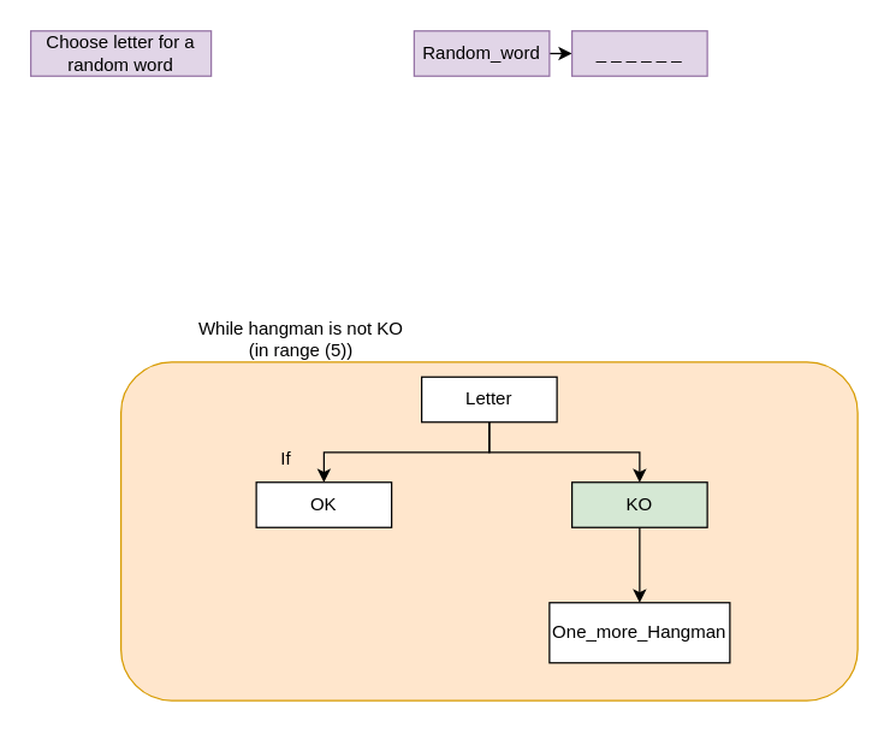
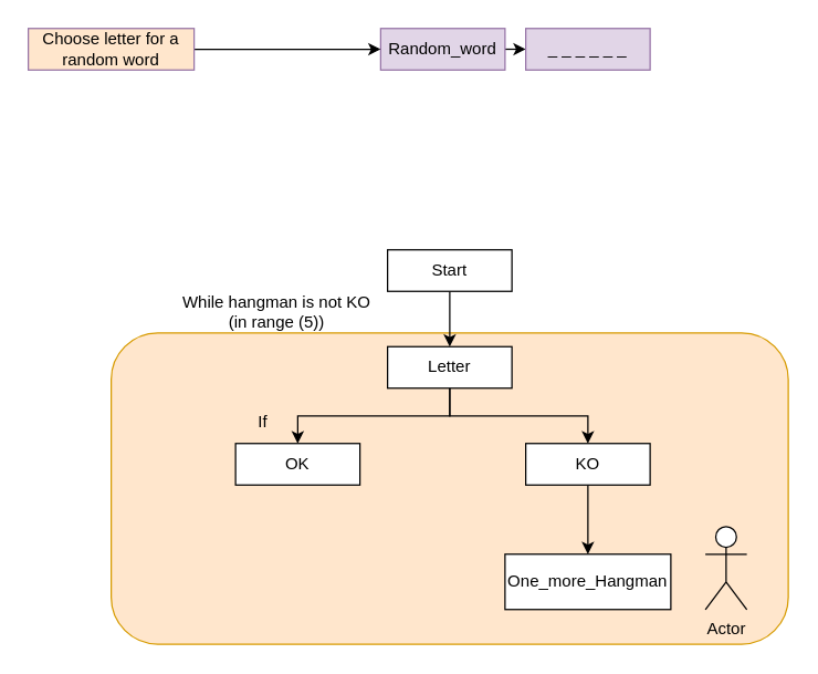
- <mxCell id="18" value="Choose letter for a random word" style="rounded=0;whiteSpace=wrap;html=1;fillColor=#e1d5e7;strokeColor=#9673a6;" vertex="1" parent="1"><mxGeometry x="20" y="20" width="120" height="30" as="geometry" /></mxCell>
+ <mxCell id="18" value="Choose letter for a random word" style="rounded=0;whiteSpace=wrap;html=1;fillColor=#ffe6cc;strokeColor=#9673a6;" vertex="1" parent="1"><mxGeometry x="20" y="20" width="120" height="30" as="geometry" /></mxCell>
+ <mxCell id="17" style="edgeStyle=orthogonalEdgeStyle;rounded=0;orthogonalLoop=1;jettySize=auto;html=1;exitX=1;exitY=0.5;exitDx=0;exitDy=0;entryX=0;entryY=0.5;entryDx=0;entryDy=0;" edge="1" parent="1" source="18" target="16"><mxGeometry relative="1" as="geometry" /></mxCell>
+ <mxCell id="4" value="Start" style="rounded=0;whiteSpace=wrap;html=1;" vertex="1" parent="1"><mxGeometry x="280" y="180" width="90" height="30" as="geometry" /></mxCell>
+ <mxCell id="3" style="edgeStyle=orthogonalEdgeStyle;rounded=0;orthogonalLoop=1;jettySize=auto;html=1;exitX=0.5;exitY=1;exitDx=0;exitDy=0;" edge="1" parent="1" source="4" target="7"><mxGeometry relative="1" as="geometry" /></mxCell>
- <mxCell id="10" value="KO" style="rounded=0;whiteSpace=wrap;html=1;fillColor=#d5e8d4;" vertex="1" parent="1"><mxGeometry x="380" y="320" width="90" height="30" as="geometry" /></mxCell>
+ <mxCell id="10" value="KO" style="rounded=0;whiteSpace=wrap;html=1;" vertex="1" parent="1"><mxGeometry x="380" y="320" width="90" height="30" as="geometry" /></mxCell>
+ <mxCell id="12" value="Actor" style="shape=umlActor;verticalLabelPosition=bottom;verticalAlign=top;html=1;outlineConnect=0;fillStyle=auto;" vertex="1" parent="1"><mxGeometry x="510" y="380" width="30" height="60" as="geometry" /></mxCell>
